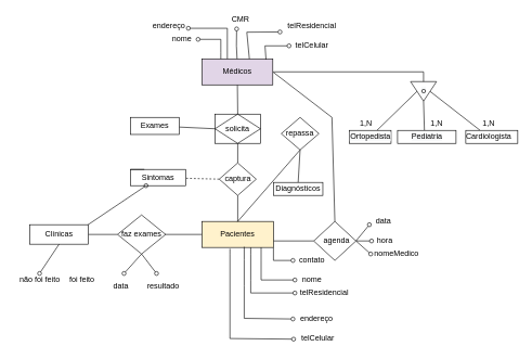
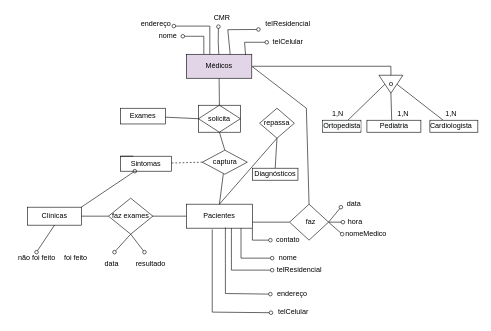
- <mxCell id="50" value="captura" style="shape=rhombus;perimeter=rhombusPerimeter;whiteSpace=wrap;html=1;align=center;" vertex="1" parent="1"><mxGeometry x="336.5" y="250" width="57" height="50" as="geometry" /></mxCell>
+ <mxCell id="50" value="captura" style="shape=rhombus;perimeter=rhombusPerimeter;whiteSpace=wrap;html=1;align=center;" vertex="1" parent="1"><mxGeometry x="336.5" y="250" width="75" height="40" as="geometry" /></mxCell>
- <mxCell id="34" value="Pacientes" style="whiteSpace=wrap;html=1;align=center;fillColor=#fff2cc;" vertex="1" parent="1"><mxGeometry x="310" y="340" width="110" height="40" as="geometry" /></mxCell>
+ <mxCell id="34" value="Pacientes" style="whiteSpace=wrap;html=1;align=center;" vertex="1" parent="1"><mxGeometry x="310" y="340" width="110" height="40" as="geometry" /></mxCell>
- <mxCell id="35" value="&lt;font face=&quot;helvetica&quot;&gt;agenda&lt;/font&gt;" style="text;html=1;align=center;verticalAlign=middle;resizable=0;points=[];autosize=1;strokeColor=none;" vertex="1" parent="1"><mxGeometry x="487" y="360" width="60" height="20" as="geometry" /></mxCell>
+ <mxCell id="35" value="&lt;font face=&quot;helvetica&quot;&gt;faz&lt;/font&gt;" style="text;html=1;align=center;verticalAlign=middle;resizable=0;points=[];autosize=1;strokeColor=none;" vertex="1" parent="1"><mxGeometry x="487" y="360" width="60" height="20" as="geometry" /></mxCell>
